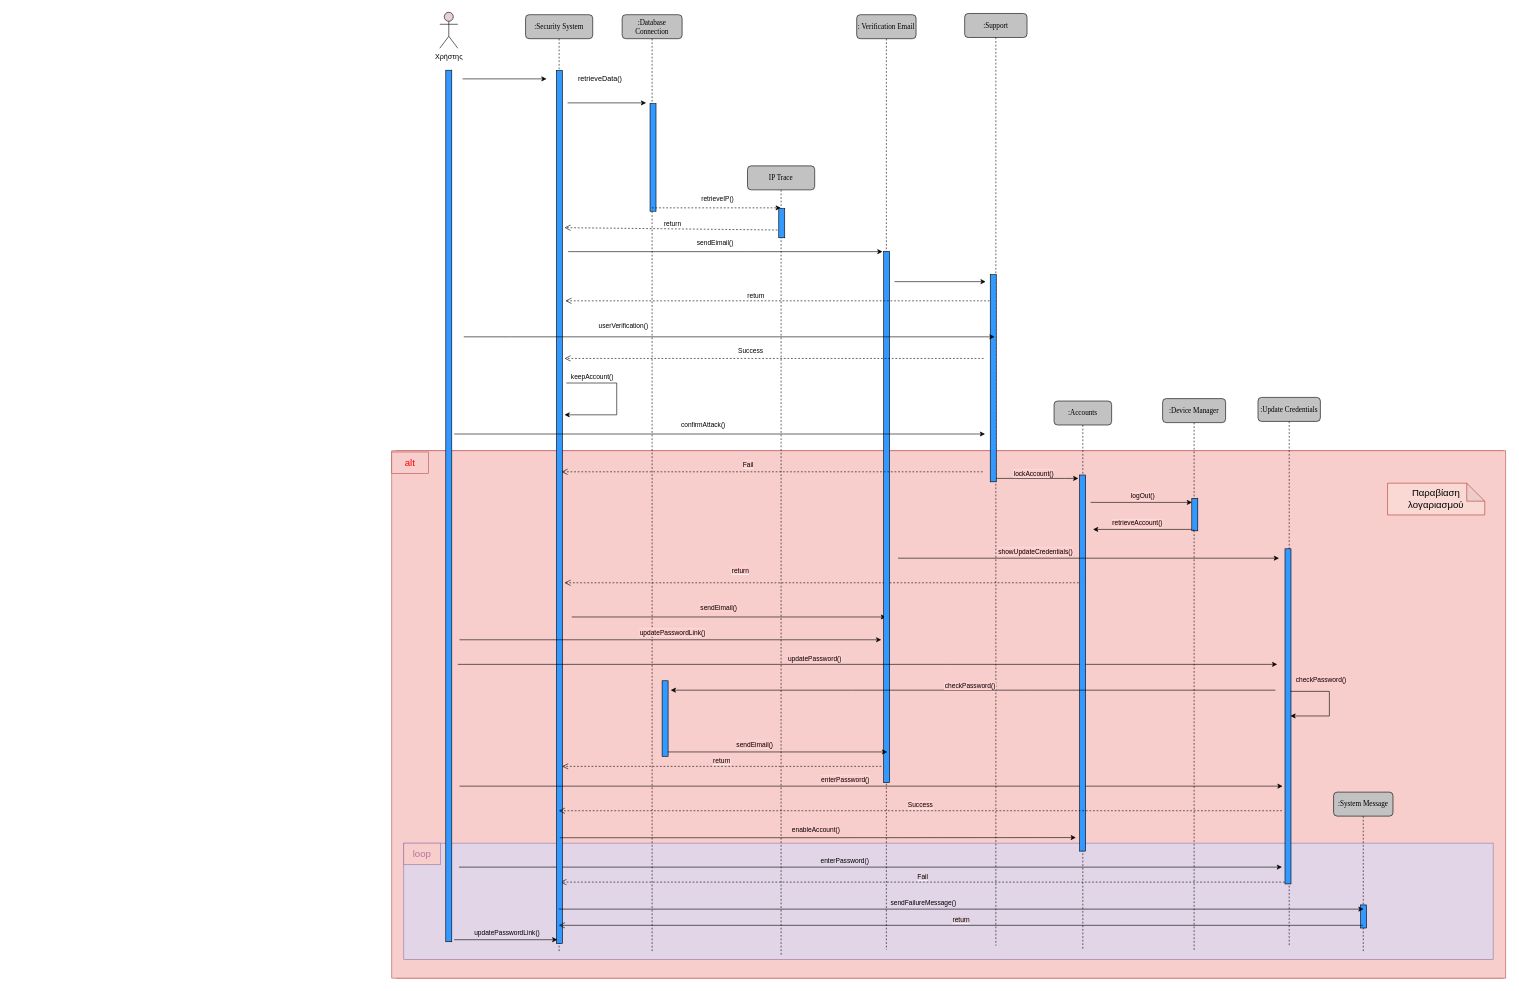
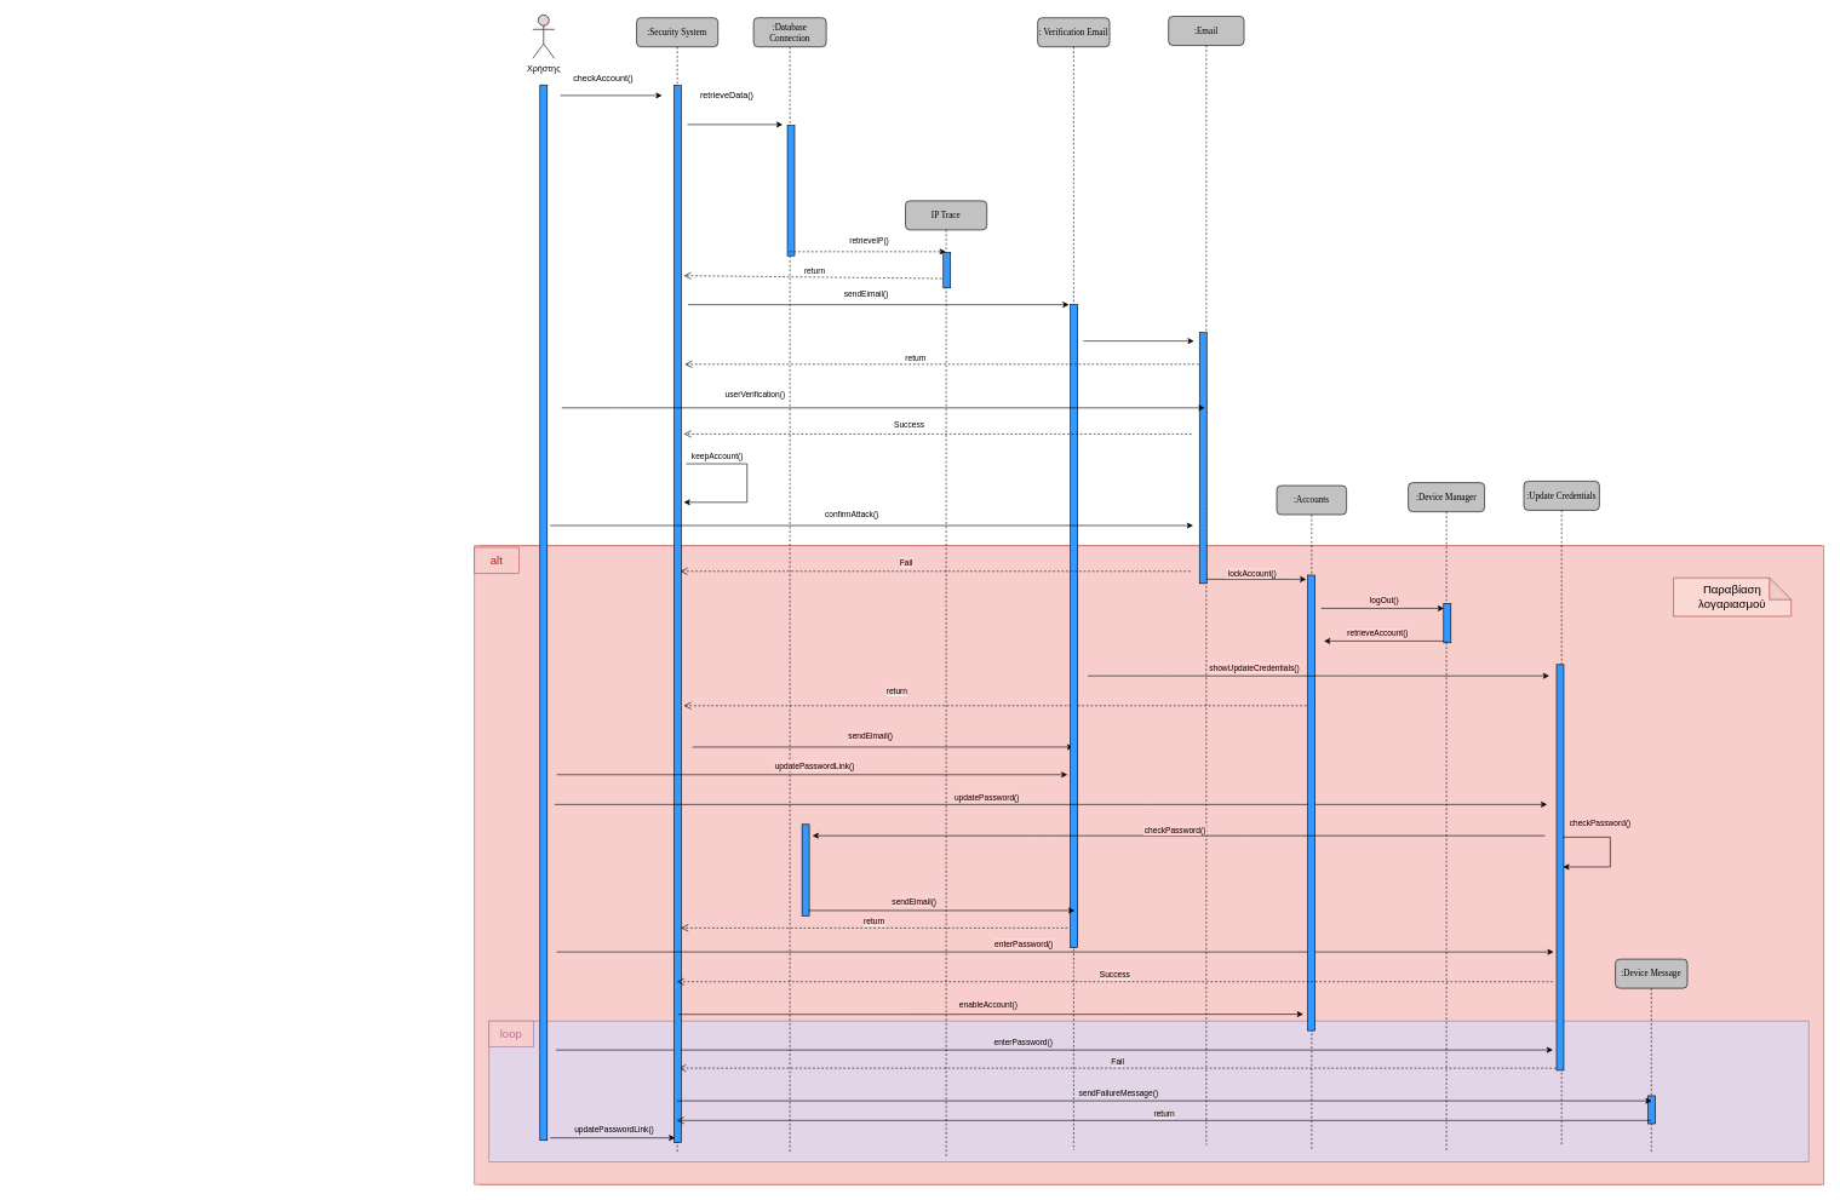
- <mxCell id="39" value=":Support" style="shape=umlLifeline;perimeter=lifelinePerimeter;whiteSpace=wrap;html=1;container=1;collapsible=0;recursiveResize=0;outlineConnect=0;rounded=1;shadow=0;comic=0;labelBackgroundColor=none;strokeWidth=1;fontFamily=Verdana;fontSize=12;align=center;fillColor=#C2C2C2;" parent="1" vertex="1"><mxGeometry x="1607" y="22" width="104" height="1554" as="geometry" /></mxCell>
+ <mxCell id="39" value=":Email" style="shape=umlLifeline;perimeter=lifelinePerimeter;whiteSpace=wrap;html=1;container=1;collapsible=0;recursiveResize=0;outlineConnect=0;rounded=1;shadow=0;comic=0;labelBackgroundColor=none;strokeWidth=1;fontFamily=Verdana;fontSize=12;align=center;fillColor=#C2C2C2;" parent="1" vertex="1"><mxGeometry x="1607" y="22" width="104" height="1554" as="geometry" /></mxCell>
+ <mxCell id="34" value="checkAccount()" style="text;html=1;align=center;verticalAlign=middle;resizable=0;points=[];autosize=1;strokeColor=none;fillColor=none;" parent="1" vertex="1"><mxGeometry x="782" y="98" width="93" height="18" as="geometry" /></mxCell>
- <mxCell id="94" value="Παραβίαση λογαριασμού" style="shape=note;whiteSpace=wrap;html=1;backgroundOutline=1;darkOpacity=0.05;fontSize=16;strokeColor=#ae4132;fillColor=#fad9d5;" parent="1" vertex="1"><mxGeometry x="2312" y="804.95" width="162" height="53" as="geometry" /></mxCell>
+ <mxCell id="94" value="Παραβίαση λογαριασμού" style="shape=note;whiteSpace=wrap;html=1;backgroundOutline=1;darkOpacity=0.05;fontSize=16;strokeColor=#ae4132;fillColor=#fad9d5;" parent="1" vertex="1"><mxGeometry x="2302" y="794.95" width="162" height="53" as="geometry" /></mxCell>
- <mxCell id="31" value=":System Message" style="shape=umlLifeline;perimeter=lifelinePerimeter;whiteSpace=wrap;html=1;container=1;collapsible=0;recursiveResize=0;outlineConnect=0;rounded=1;shadow=0;comic=0;labelBackgroundColor=none;strokeWidth=1;fontFamily=Verdana;fontSize=12;align=center;fillColor=#C2C2C2;" parent="1" vertex="1"><mxGeometry x="2222" y="1320" width="99" height="265" as="geometry" /></mxCell>
+ <mxCell id="31" value=":Device Message" style="shape=umlLifeline;perimeter=lifelinePerimeter;whiteSpace=wrap;html=1;container=1;collapsible=0;recursiveResize=0;outlineConnect=0;rounded=1;shadow=0;comic=0;labelBackgroundColor=none;strokeWidth=1;fontFamily=Verdana;fontSize=12;align=center;fillColor=#C2C2C2;" parent="1" vertex="1"><mxGeometry x="2222" y="1320" width="99" height="265" as="geometry" /></mxCell>
